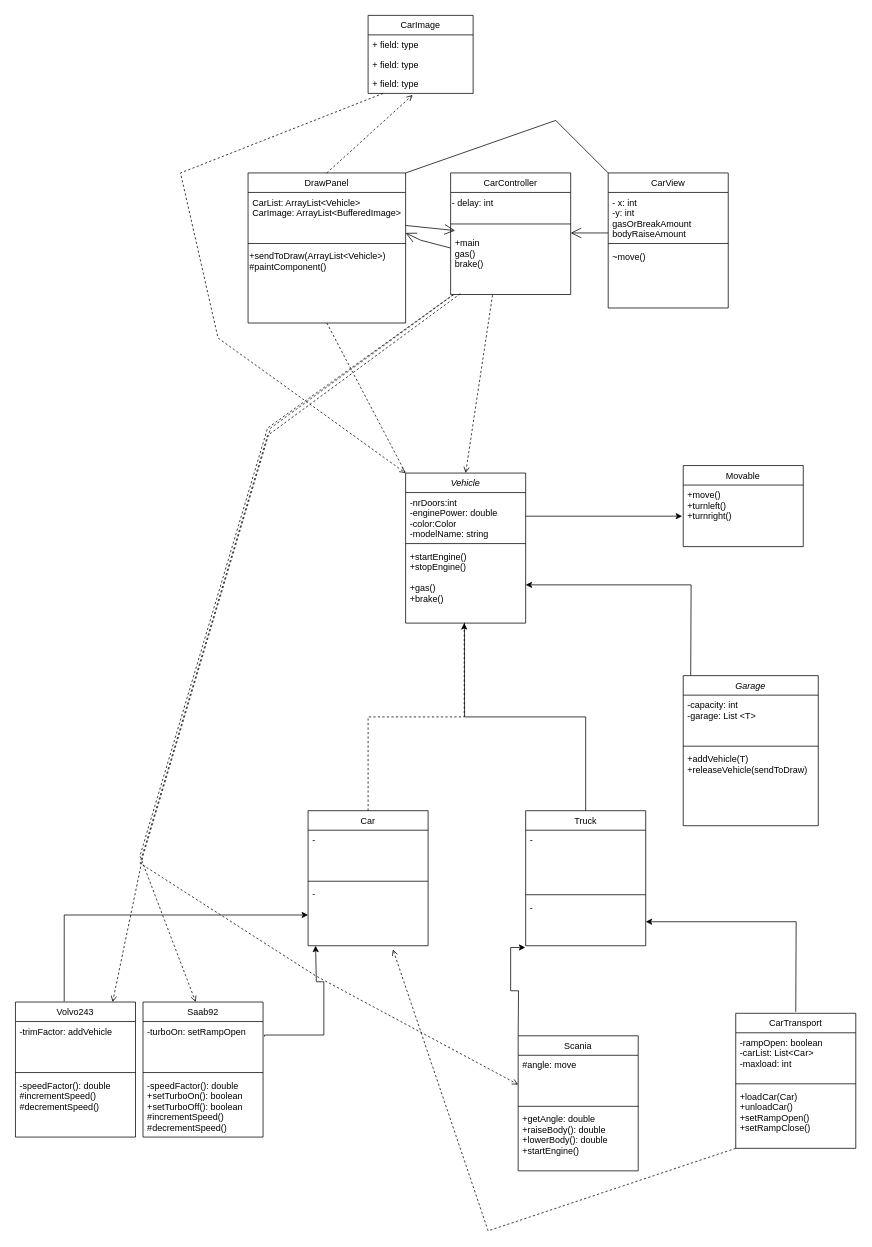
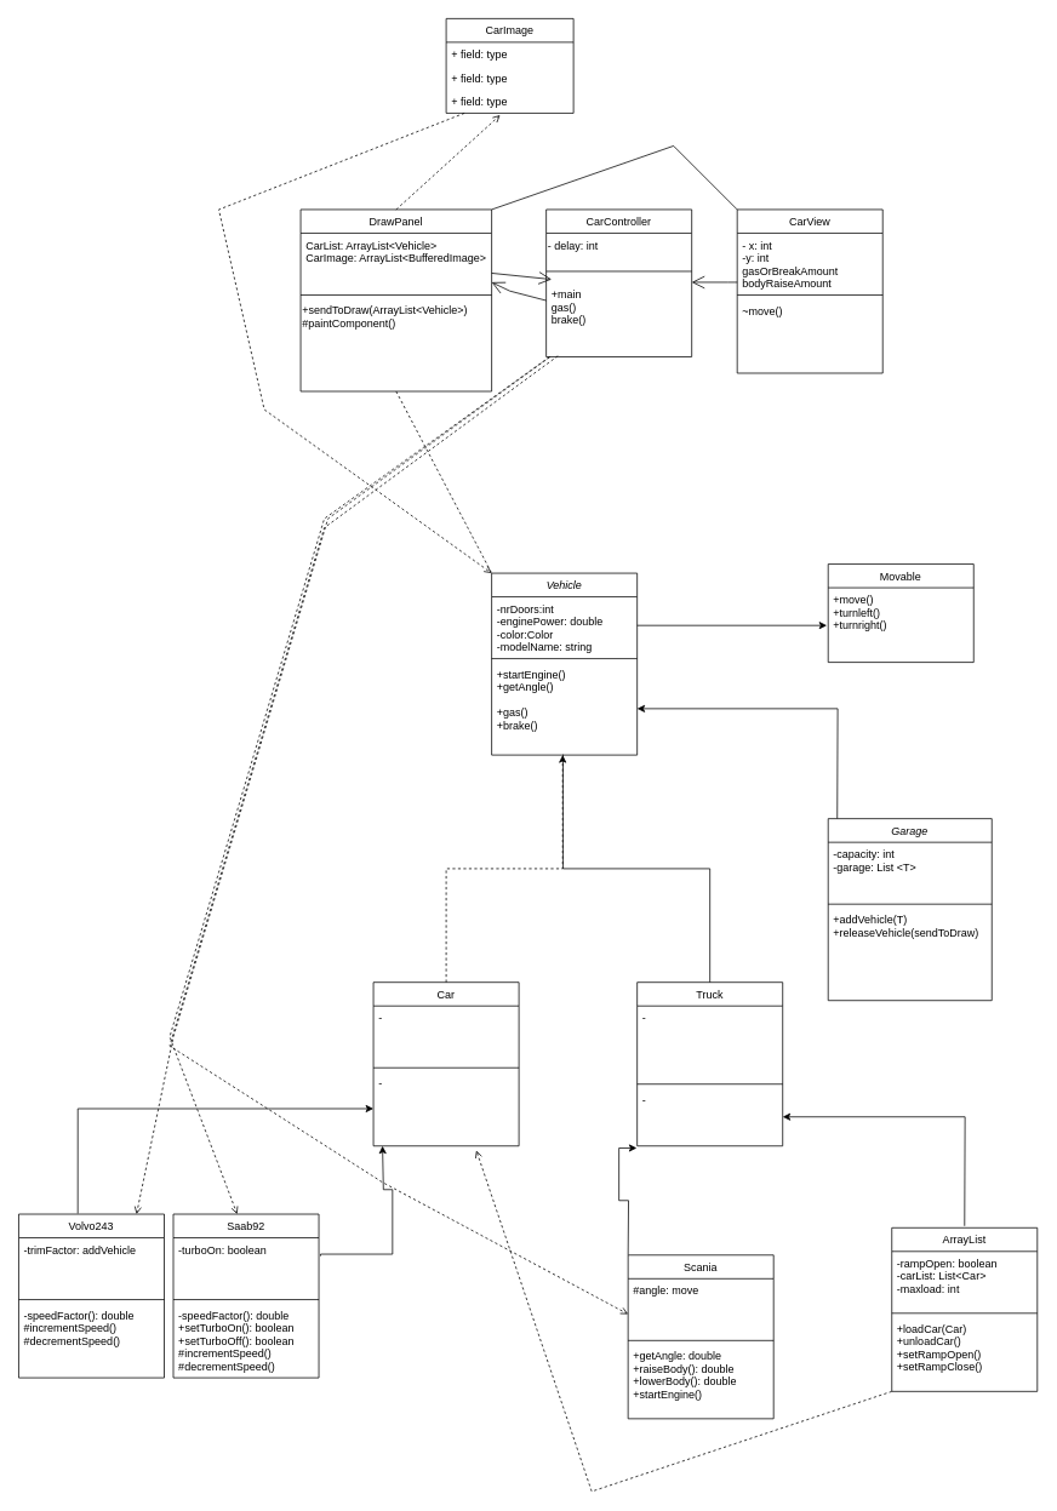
- <mxCell id="38" value="" style="html=1;verticalAlign=bottom;labelBackgroundColor=none;endArrow=open;endFill=0;dashed=1;rounded=0;entryX=0.5;entryY=0;entryDx=0;entryDy=0;exitX=0.349;exitY=1.011;exitDx=0;exitDy=0;exitPerimeter=0;" edge="1" parent="1" source="26" target="2"><mxGeometry width="160" relative="1" as="geometry"><mxPoint x="650" y="410" as="sourcePoint" /><mxPoint x="750" y="630" as="targetPoint" /></mxGeometry></mxCell>
- <mxCell id="5" value="+startEngine()&#10;+stopEngine()&#10;&#10;+gas()&#10;+brake()" style="text;align=left;verticalAlign=top;spacingLeft=4;spacingRight=4;overflow=hidden;rotatable=0;points=[[0,0.5],[1,0.5]];portConstraint=eastwest;" parent="2" vertex="1"><mxGeometry y="98" width="160" height="102" as="geometry" /></mxCell>
+ <mxCell id="5" value="+startEngine()&#10;+getAngle()&#10;&#10;+gas()&#10;+brake()" style="text;align=left;verticalAlign=top;spacingLeft=4;spacingRight=4;overflow=hidden;rotatable=0;points=[[0,0.5],[1,0.5]];portConstraint=eastwest;" parent="2" vertex="1"><mxGeometry y="98" width="160" height="102" as="geometry" /></mxCell>
- <mxCell id="63" value="CarTransport" style="swimlane;fontStyle=0;align=center;verticalAlign=top;childLayout=stackLayout;horizontal=1;startSize=26;horizontalStack=0;resizeParent=1;resizeLast=0;collapsible=1;marginBottom=0;rounded=0;shadow=0;strokeWidth=1;" vertex="1" parent="1"><mxGeometry x="980" y="1350" width="160" height="180" as="geometry"><mxRectangle x="230" y="140" width="160" height="26" as="alternateBounds" /></mxGeometry></mxCell>
+ <mxCell id="63" value="ArrayList" style="swimlane;fontStyle=0;align=center;verticalAlign=top;childLayout=stackLayout;horizontal=1;startSize=26;horizontalStack=0;resizeParent=1;resizeLast=0;collapsible=1;marginBottom=0;rounded=0;shadow=0;strokeWidth=1;" vertex="1" parent="1"><mxGeometry x="980" y="1350" width="160" height="180" as="geometry"><mxRectangle x="230" y="140" width="160" height="26" as="alternateBounds" /></mxGeometry></mxCell>
- <mxCell id="54" value="-turboOn: setRampOpen&#10;" style="text;align=left;verticalAlign=top;spacingLeft=4;spacingRight=4;overflow=hidden;rotatable=0;points=[[0,0.5],[1,0.5]];portConstraint=eastwest;" vertex="1" parent="53"><mxGeometry y="26" width="160" height="64" as="geometry" /></mxCell>
+ <mxCell id="54" value="-turboOn: boolean&#10;" style="text;align=left;verticalAlign=top;spacingLeft=4;spacingRight=4;overflow=hidden;rotatable=0;points=[[0,0.5],[1,0.5]];portConstraint=eastwest;" vertex="1" parent="53"><mxGeometry y="26" width="160" height="64" as="geometry" /></mxCell>
